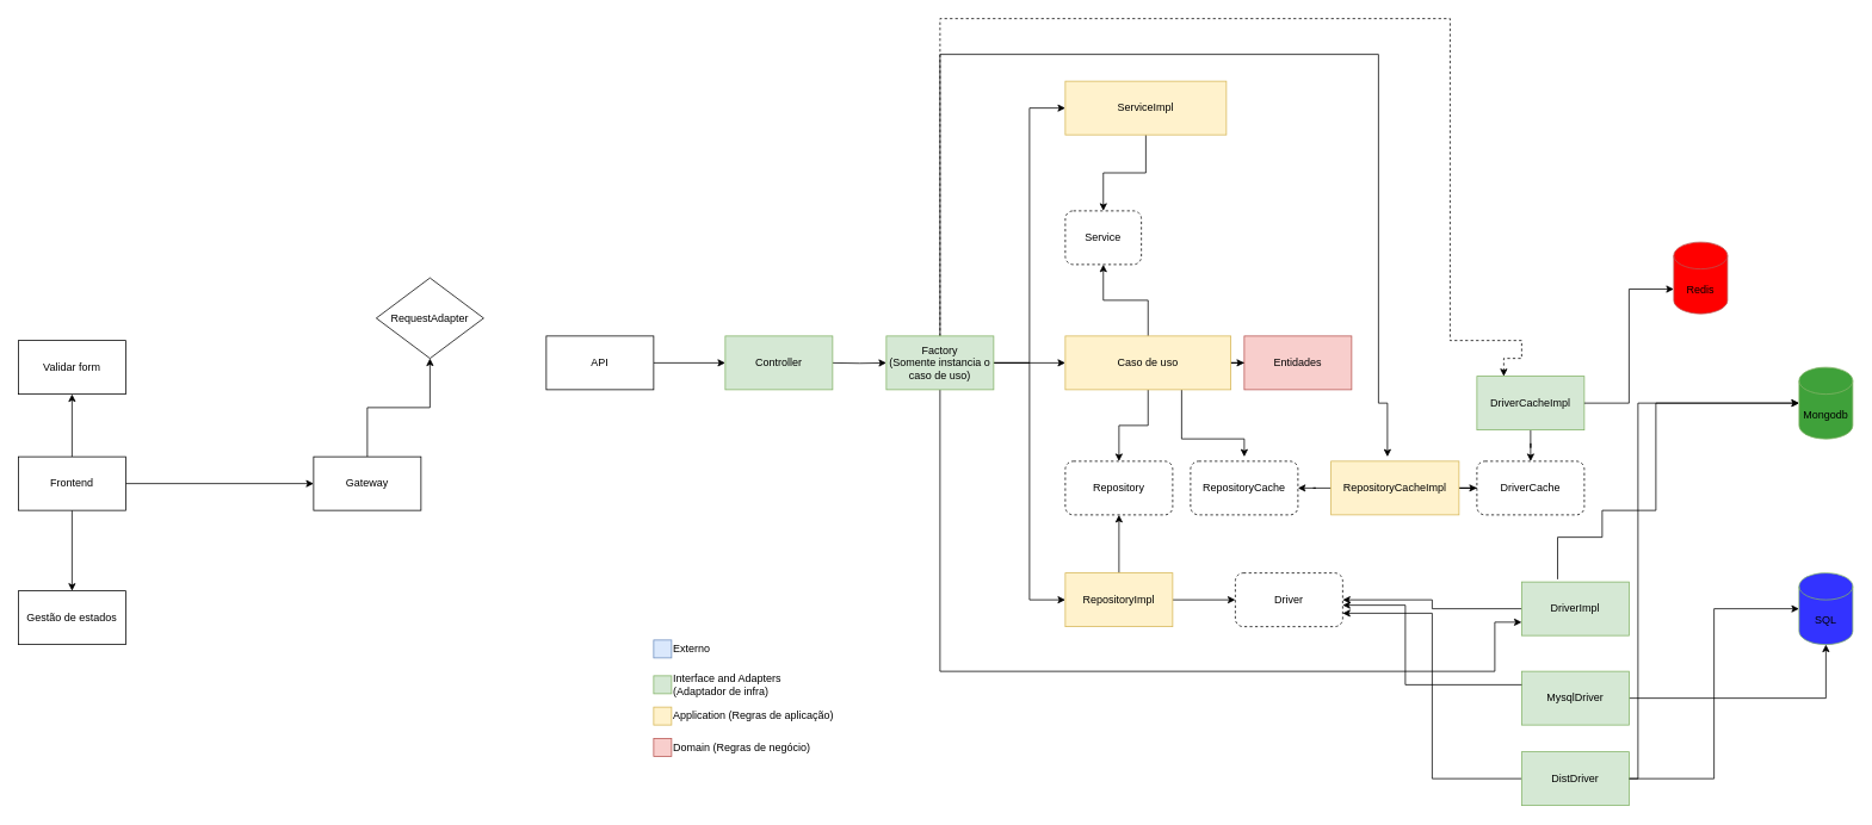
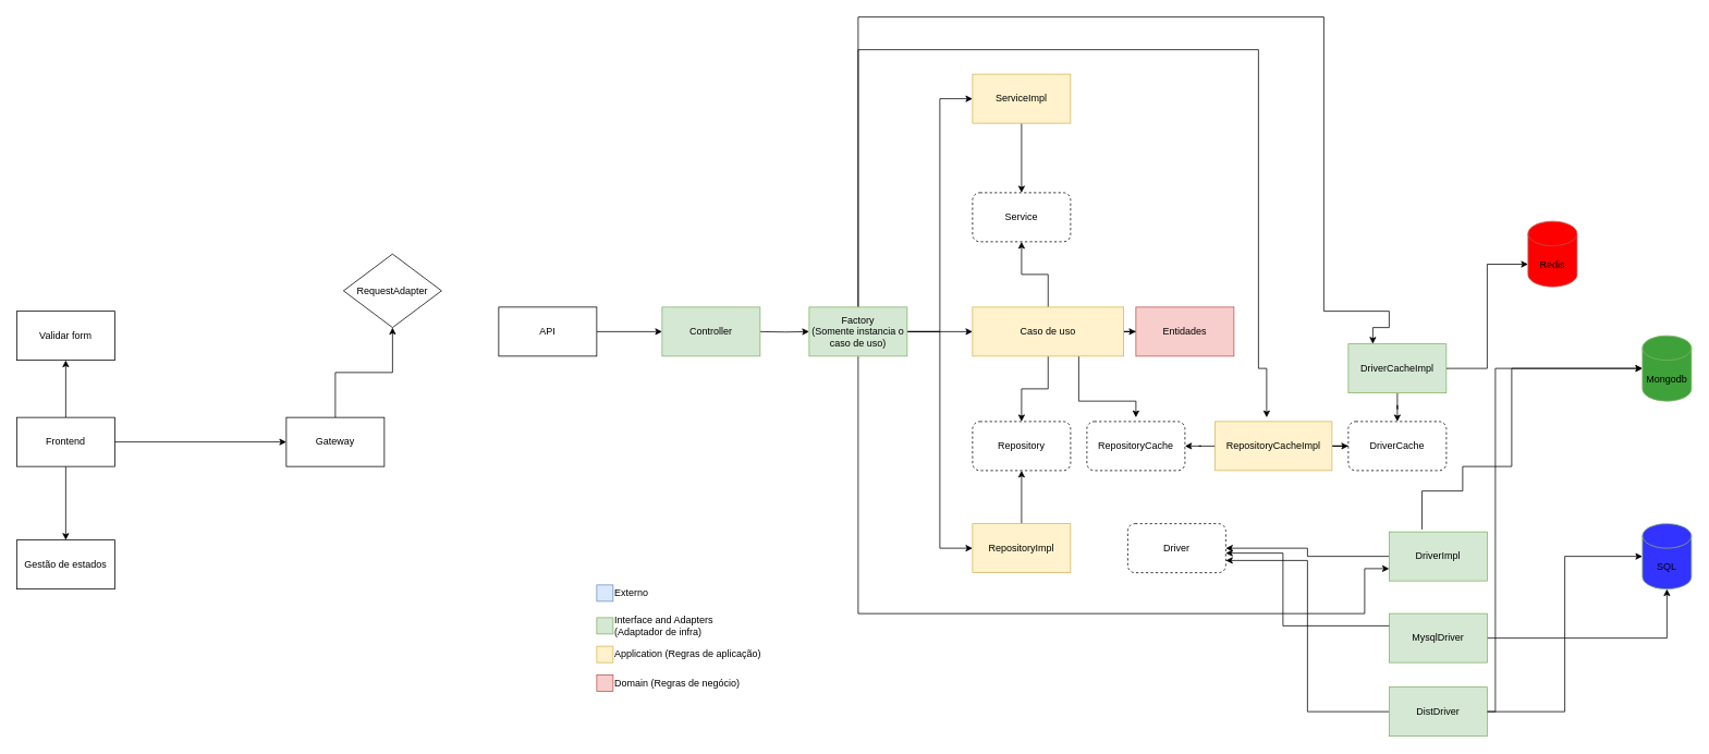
- <mxCell id="20" style="edgeStyle=orthogonalEdgeStyle;rounded=0;orthogonalLoop=1;jettySize=auto;html=1;entryX=0.25;entryY=0;entryDx=0;entryDy=0;dashed=1;" edge="1" parent="1" source="21" target="47"><mxGeometry relative="1" as="geometry"><Array as="points"><mxPoint x="1050" y="20" /><mxPoint x="1620" y="20" /><mxPoint x="1620" y="380" /><mxPoint x="1700" y="380" /><mxPoint x="1700" y="400" /><mxPoint x="1680" y="400" /></Array></mxGeometry></mxCell>
+ <mxCell id="20" style="edgeStyle=orthogonalEdgeStyle;rounded=0;orthogonalLoop=1;jettySize=auto;html=1;entryX=0.25;entryY=0;entryDx=0;entryDy=0;" edge="1" parent="1" source="21" target="47"><mxGeometry relative="1" as="geometry"><Array as="points"><mxPoint x="1050" y="20" /><mxPoint x="1620" y="20" /><mxPoint x="1620" y="380" /><mxPoint x="1700" y="380" /><mxPoint x="1700" y="400" /><mxPoint x="1680" y="400" /></Array></mxGeometry></mxCell>
- <mxCell id="36" value="ServiceImpl" style="whiteSpace=wrap;html=1;rounded=0;fillColor=#fff2cc;strokeColor=#d6b656;" vertex="1" parent="1"><mxGeometry x="1190" y="90" width="180" height="60" as="geometry" /></mxCell>
+ <mxCell id="36" value="ServiceImpl" style="whiteSpace=wrap;html=1;rounded=0;fillColor=#fff2cc;strokeColor=#d6b656;" vertex="1" parent="1"><mxGeometry x="1190" y="90" width="120" height="60" as="geometry" /></mxCell>
- <mxCell id="27" value="Service" style="whiteSpace=wrap;html=1;rounded=1;dashed=1;" vertex="1" parent="1"><mxGeometry x="1190" y="235" width="85" height="60" as="geometry" /></mxCell>
+ <mxCell id="27" value="Service" style="whiteSpace=wrap;html=1;rounded=1;dashed=1;" vertex="1" parent="1"><mxGeometry x="1190" y="235" width="120" height="60" as="geometry" /></mxCell>
- <mxCell id="28" style="edgeStyle=orthogonalEdgeStyle;rounded=0;orthogonalLoop=1;jettySize=auto;html=1;exitX=1;exitY=0.5;exitDx=0;exitDy=0;entryX=0;entryY=0.5;entryDx=0;entryDy=0;" edge="1" parent="1" source="38" target="39"><mxGeometry relative="1" as="geometry"><mxPoint x="1390" y="545" as="targetPoint" /></mxGeometry></mxCell>
